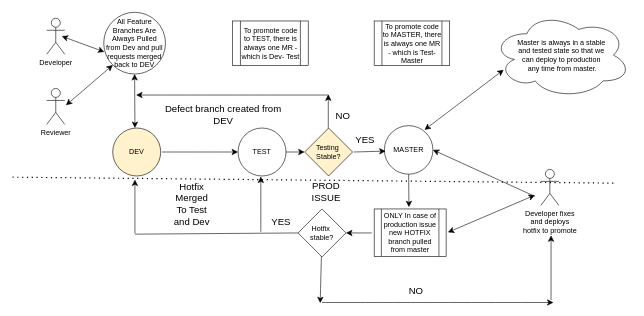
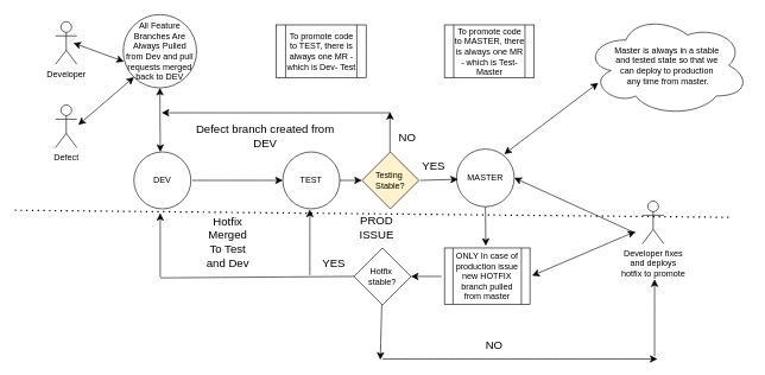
- <mxCell id="26" value="Reviewer" style="shape=umlActor;verticalLabelPosition=bottom;verticalAlign=top;html=1;outlineConnect=0;" vertex="1" parent="1"><mxGeometry x="77" y="147" width="30" height="60" as="geometry" /></mxCell>
+ <mxCell id="26" value="Defect" style="shape=umlActor;verticalLabelPosition=bottom;verticalAlign=top;html=1;outlineConnect=0;" vertex="1" parent="1"><mxGeometry x="77" y="147" width="30" height="60" as="geometry" /></mxCell>
- <mxCell id="2" value="DEV" style="ellipse;whiteSpace=wrap;html=1;aspect=fixed;fillColor=#fff2cc;" vertex="1" parent="1"><mxGeometry x="187" y="213" width="80" height="80" as="geometry" /></mxCell>
+ <mxCell id="2" value="DEV" style="ellipse;whiteSpace=wrap;html=1;aspect=fixed;" vertex="1" parent="1"><mxGeometry x="187" y="213" width="80" height="80" as="geometry" /></mxCell>
- <mxCell id="18" value="PROD ISSUE" style="text;html=1;align=center;verticalAlign=middle;whiteSpace=wrap;rounded=0;fontSize=16;" vertex="1" parent="1"><mxGeometry x="513" y="305" width="60" height="30" as="geometry" /></mxCell>
+ <mxCell id="18" value="PROD ISSUE" style="text;html=1;align=center;verticalAlign=middle;whiteSpace=wrap;rounded=0;fontSize=16;" vertex="1" parent="1"><mxGeometry x="498" y="305" width="60" height="30" as="geometry" /></mxCell>
